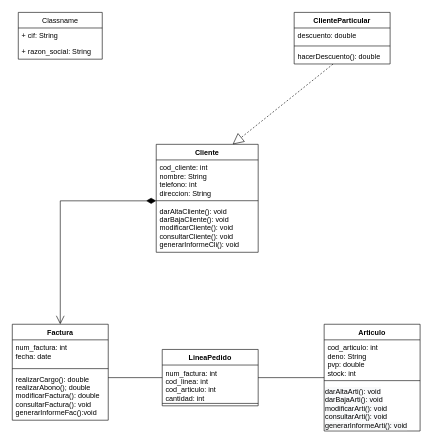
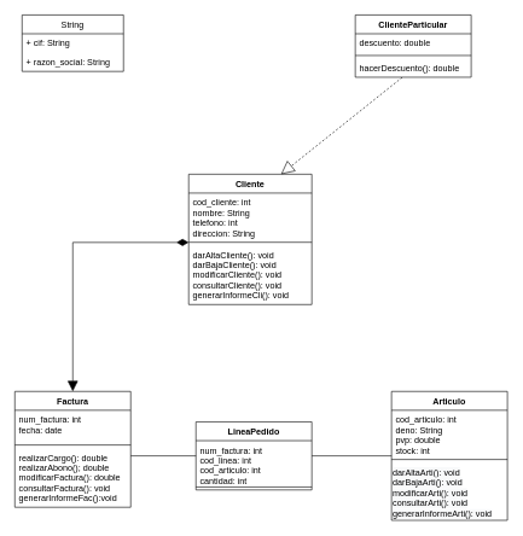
- <mxCell id="22" value="Classname" style="swimlane;fontStyle=0;childLayout=stackLayout;horizontal=1;startSize=26;fillColor=none;horizontalStack=0;resizeParent=1;resizeParentMax=0;resizeLast=0;collapsible=1;marginBottom=0;" vertex="1" parent="1"><mxGeometry x="30" y="20" width="140" height="78" as="geometry" /></mxCell>
+ <mxCell id="22" value="String" style="swimlane;fontStyle=0;childLayout=stackLayout;horizontal=1;startSize=26;fillColor=none;horizontalStack=0;resizeParent=1;resizeParentMax=0;resizeLast=0;collapsible=1;marginBottom=0;" vertex="1" parent="1"><mxGeometry x="30" y="20" width="140" height="78" as="geometry" /></mxCell>
- <mxCell id="27" value="" style="endArrow=open;html=1;endSize=12;startArrow=diamondThin;startSize=14;startFill=1;edgeStyle=orthogonalEdgeStyle;align=left;verticalAlign=bottom;rounded=0;entryX=0.5;entryY=0;entryDx=0;entryDy=0;exitX=0;exitY=-0.046;exitDx=0;exitDy=0;exitPerimeter=0;" edge="1" parent="1" source="5" target="10"><mxGeometry x="-1" y="3" relative="1" as="geometry"><mxPoint x="10" y="340" as="sourcePoint" /><mxPoint x="170" y="340" as="targetPoint" /></mxGeometry></mxCell>
+ <mxCell id="27" value="" style="endArrow=block;html=1;endSize=12;startArrow=diamondThin;startSize=14;startFill=1;edgeStyle=orthogonalEdgeStyle;align=left;verticalAlign=bottom;rounded=0;entryX=0.5;entryY=0;entryDx=0;entryDy=0;exitX=0;exitY=-0.046;exitDx=0;exitDy=0;exitPerimeter=0;" edge="1" parent="1" source="5" target="10"><mxGeometry x="-1" y="3" relative="1" as="geometry"><mxPoint x="10" y="340" as="sourcePoint" /><mxPoint x="170" y="340" as="targetPoint" /></mxGeometry></mxCell>
